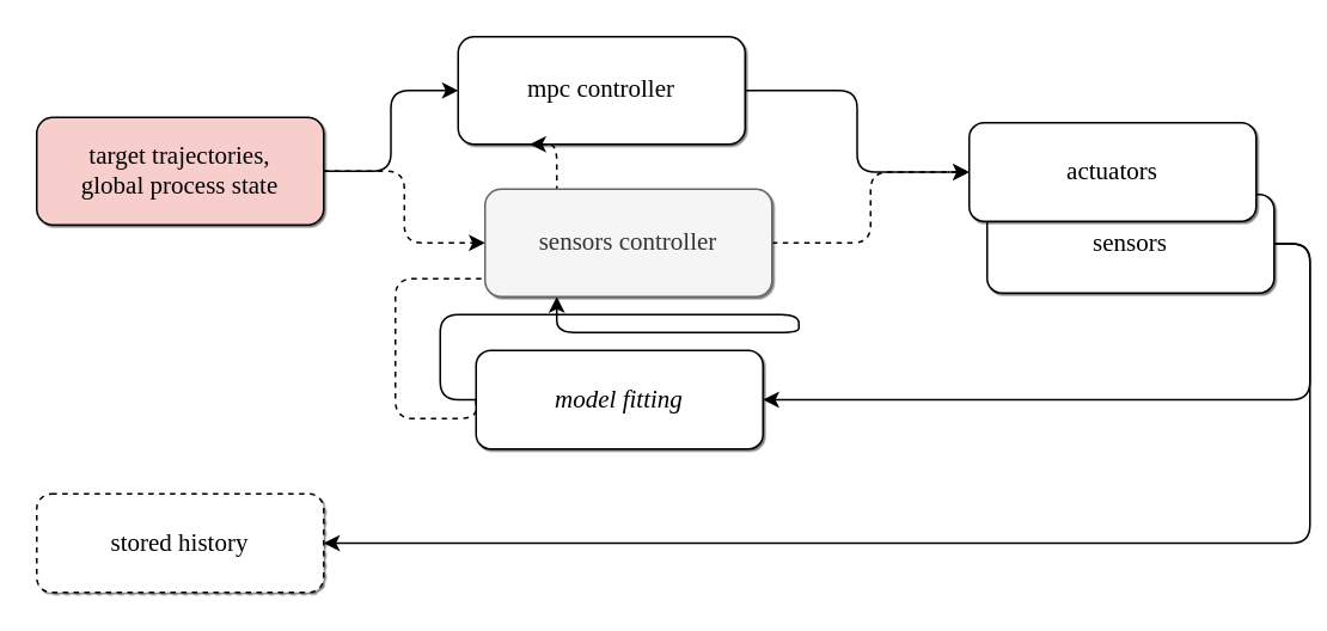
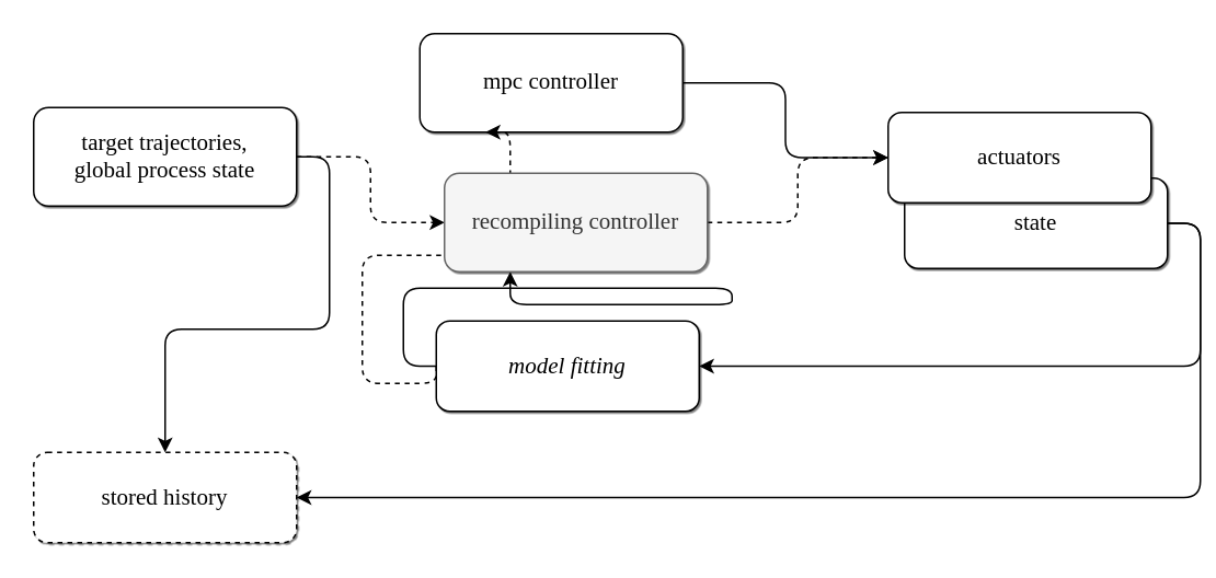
- <mxCell id="11" style="edgeStyle=orthogonalEdgeStyle;rounded=1;orthogonalLoop=1;jettySize=auto;html=1;exitX=1;exitY=0.5;exitDx=0;exitDy=0;curved=0;" edge="1" parent="1" source="13" target="6"><mxGeometry relative="1" as="geometry" /></mxCell>
+ <mxCell id="11" style="edgeStyle=orthogonalEdgeStyle;rounded=1;orthogonalLoop=1;jettySize=auto;html=1;exitX=1;exitY=0.5;exitDx=0;exitDy=0;curved=0;" edge="1" parent="1" source="13" target="16"><mxGeometry relative="1" as="geometry" /></mxCell>
- <mxCell id="13" value="target trajectories,&lt;div style=&quot;font-size: 14px;&quot;&gt;global process state&lt;/div&gt;" style="rounded=1;whiteSpace=wrap;html=1;shadow=1;glass=0;shadowOpacity=50;shadowBlur=0;shadowOffsetX=1;shadowOffsetY=1;fontFamily=Times New Roman;fontSize=14;fillColor=#f8cecc;" vertex="1" parent="1"><mxGeometry x="20" y="65" width="160" height="60" as="geometry" /></mxCell>
+ <mxCell id="13" value="target trajectories,&lt;div style=&quot;font-size: 14px;&quot;&gt;global process state&lt;/div&gt;" style="rounded=1;whiteSpace=wrap;html=1;shadow=1;glass=0;shadowOpacity=50;shadowBlur=0;shadowOffsetX=1;shadowOffsetY=1;fontFamily=Times New Roman;fontSize=14;" vertex="1" parent="1"><mxGeometry x="20" y="65" width="160" height="60" as="geometry" /></mxCell>
- <mxCell id="15" value="sensors controller" style="rounded=1;whiteSpace=wrap;html=1;shadow=1;glass=0;shadowOpacity=50;shadowBlur=0;shadowOffsetX=1;shadowOffsetY=1;fontFamily=Times New Roman;fontSize=14;fillColor=#f5f5f5;fontColor=#333333;strokeColor=#666666;" vertex="1" parent="1"><mxGeometry x="270" y="105" width="160" height="60" as="geometry" /></mxCell>
+ <mxCell id="15" value="recompiling controller" style="rounded=1;whiteSpace=wrap;html=1;shadow=1;glass=0;shadowOpacity=50;shadowBlur=0;shadowOffsetX=1;shadowOffsetY=1;fontFamily=Times New Roman;fontSize=14;fillColor=#f5f5f5;fontColor=#333333;strokeColor=#666666;" vertex="1" parent="1"><mxGeometry x="270" y="105" width="160" height="60" as="geometry" /></mxCell>
- <mxCell id="4" value="sensors" style="rounded=1;whiteSpace=wrap;html=1;shadow=1;glass=0;strokeColor=default;align=center;verticalAlign=middle;shadowOffsetX=1;shadowOffsetY=1;shadowBlur=0;shadowOpacity=50;fontFamily=Times New Roman;fontSize=14;fontColor=default;fillColor=default;" vertex="1" parent="1"><mxGeometry x="550" y="108" width="160" height="55" as="geometry" /></mxCell>
+ <mxCell id="4" value="state" style="rounded=1;whiteSpace=wrap;html=1;shadow=1;glass=0;strokeColor=default;align=center;verticalAlign=middle;shadowOffsetX=1;shadowOffsetY=1;shadowBlur=0;shadowOpacity=50;fontFamily=Times New Roman;fontSize=14;fontColor=default;fillColor=default;" vertex="1" parent="1"><mxGeometry x="550" y="108" width="160" height="55" as="geometry" /></mxCell>
